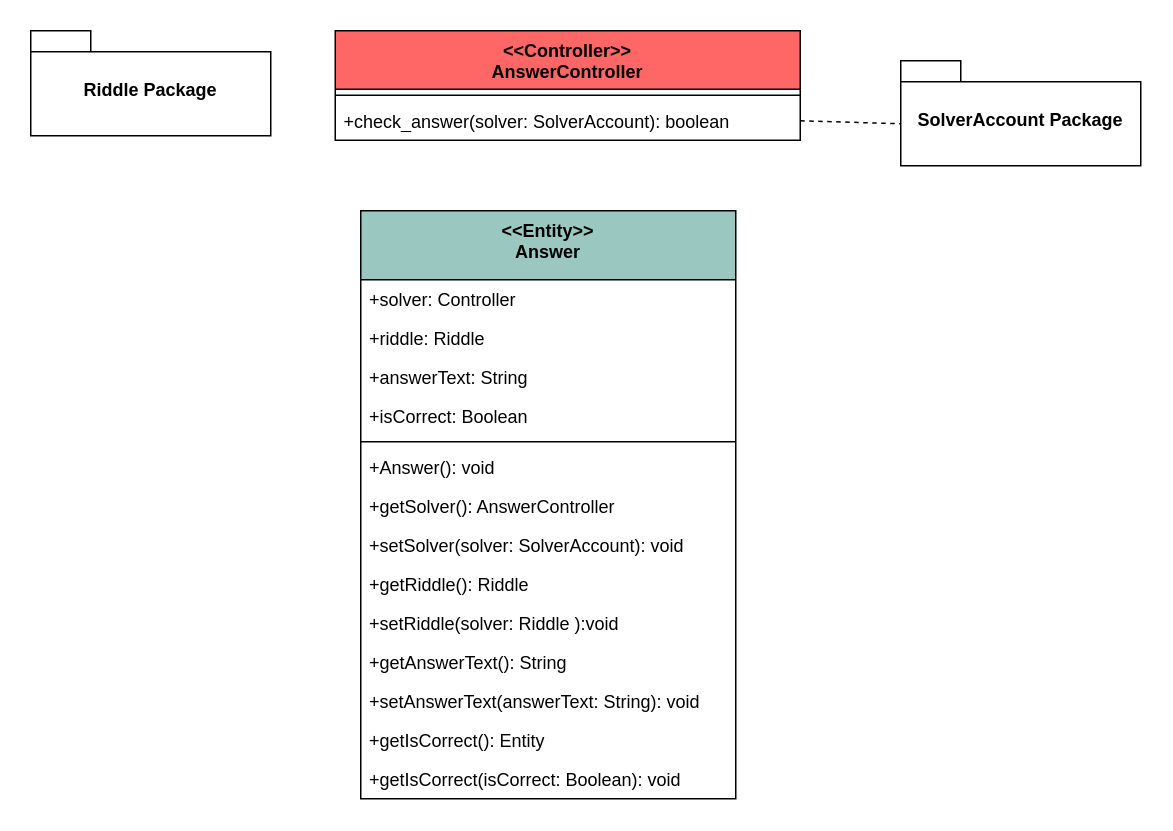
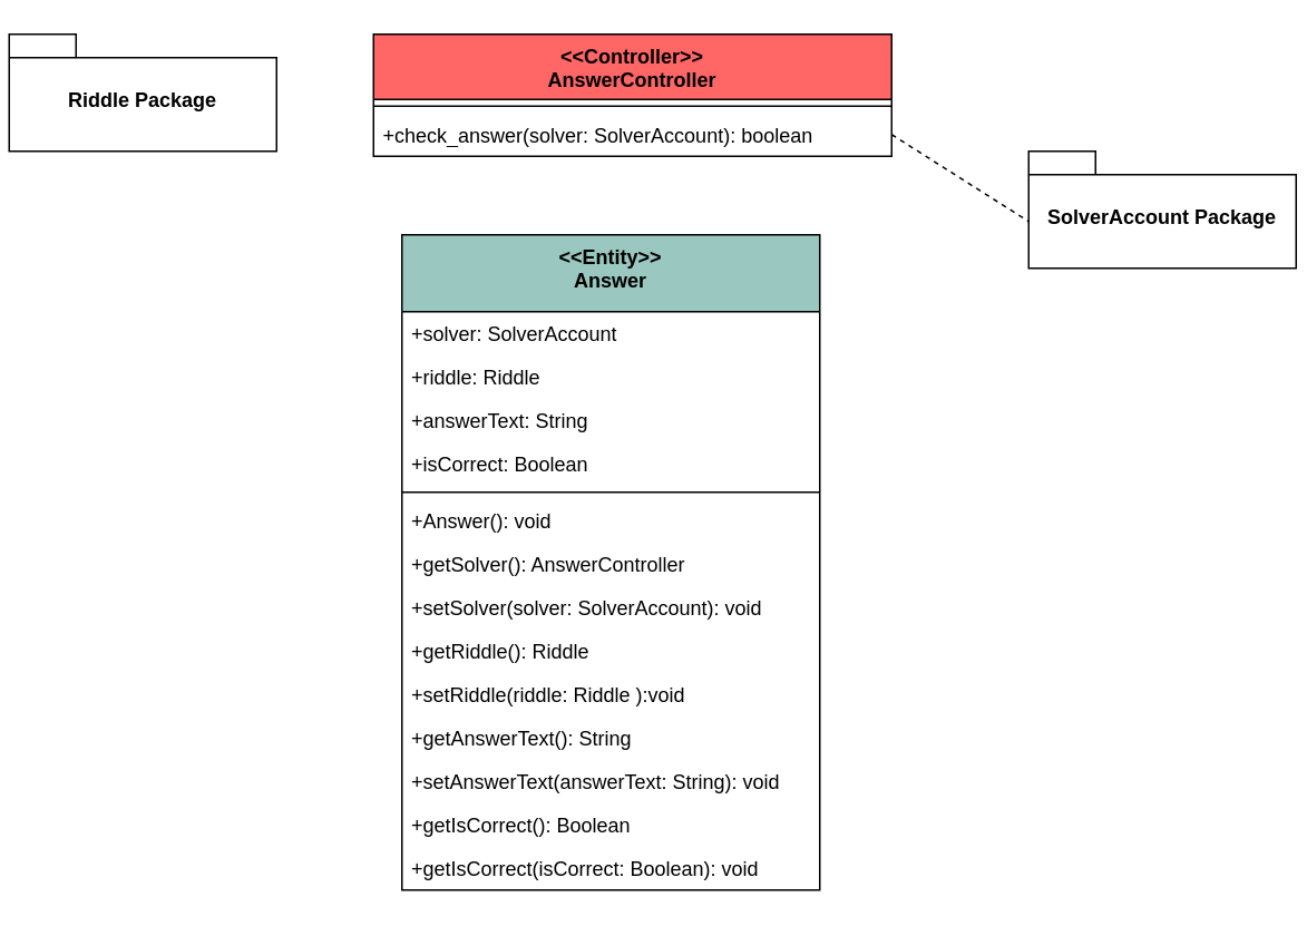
- <mxCell id="21" value="Riddle Package" style="shape=folder;fontStyle=1;spacingTop=10;tabWidth=40;tabHeight=14;tabPosition=left;html=1;whiteSpace=wrap;" vertex="1" parent="1"><mxGeometry x="20" y="20" width="160" height="70" as="geometry" /></mxCell>
+ <mxCell id="21" value="Riddle Package" style="shape=folder;fontStyle=1;spacingTop=10;tabWidth=40;tabHeight=14;tabPosition=left;html=1;whiteSpace=wrap;" vertex="1" parent="1"><mxGeometry x="5" y="20" width="160" height="70" as="geometry" /></mxCell>
- <mxCell id="22" value="SolverAccount Package" style="shape=folder;fontStyle=1;spacingTop=10;tabWidth=40;tabHeight=14;tabPosition=left;html=1;whiteSpace=wrap;" vertex="1" parent="1"><mxGeometry x="600" y="40" width="160" height="70" as="geometry" /></mxCell>
+ <mxCell id="22" value="SolverAccount Package" style="shape=folder;fontStyle=1;spacingTop=10;tabWidth=40;tabHeight=14;tabPosition=left;html=1;whiteSpace=wrap;" vertex="1" parent="1"><mxGeometry x="615" y="90" width="160" height="70" as="geometry" /></mxCell>
- <mxCell id="6" value="+solver: Controller" style="text;strokeColor=none;fillColor=none;align=left;verticalAlign=top;spacingLeft=4;spacingRight=4;overflow=hidden;rotatable=0;points=[[0,0.5],[1,0.5]];portConstraint=eastwest;whiteSpace=wrap;html=1;" vertex="1" parent="5"><mxGeometry y="46" width="250" height="26" as="geometry" /></mxCell>
+ <mxCell id="6" value="+solver: SolverAccount" style="text;strokeColor=none;fillColor=none;align=left;verticalAlign=top;spacingLeft=4;spacingRight=4;overflow=hidden;rotatable=0;points=[[0,0.5],[1,0.5]];portConstraint=eastwest;whiteSpace=wrap;html=1;" vertex="1" parent="5"><mxGeometry y="46" width="250" height="26" as="geometry" /></mxCell>
- <mxCell id="15" value="+setRiddle(solver: Riddle ):void" style="text;strokeColor=none;fillColor=none;align=left;verticalAlign=top;spacingLeft=4;spacingRight=4;overflow=hidden;rotatable=0;points=[[0,0.5],[1,0.5]];portConstraint=eastwest;whiteSpace=wrap;html=1;" vertex="1" parent="5"><mxGeometry y="262" width="250" height="26" as="geometry" /></mxCell>
+ <mxCell id="15" value="+setRiddle(riddle: Riddle ):void" style="text;strokeColor=none;fillColor=none;align=left;verticalAlign=top;spacingLeft=4;spacingRight=4;overflow=hidden;rotatable=0;points=[[0,0.5],[1,0.5]];portConstraint=eastwest;whiteSpace=wrap;html=1;" vertex="1" parent="5"><mxGeometry y="262" width="250" height="26" as="geometry" /></mxCell>
- <mxCell id="18" value="+getIsCorrect(): Entity" style="text;strokeColor=none;fillColor=none;align=left;verticalAlign=top;spacingLeft=4;spacingRight=4;overflow=hidden;rotatable=0;points=[[0,0.5],[1,0.5]];portConstraint=eastwest;whiteSpace=wrap;html=1;" vertex="1" parent="5"><mxGeometry y="340" width="250" height="26" as="geometry" /></mxCell>
+ <mxCell id="18" value="+getIsCorrect(): Boolean" style="text;strokeColor=none;fillColor=none;align=left;verticalAlign=top;spacingLeft=4;spacingRight=4;overflow=hidden;rotatable=0;points=[[0,0.5],[1,0.5]];portConstraint=eastwest;whiteSpace=wrap;html=1;" vertex="1" parent="5"><mxGeometry y="340" width="250" height="26" as="geometry" /></mxCell>
